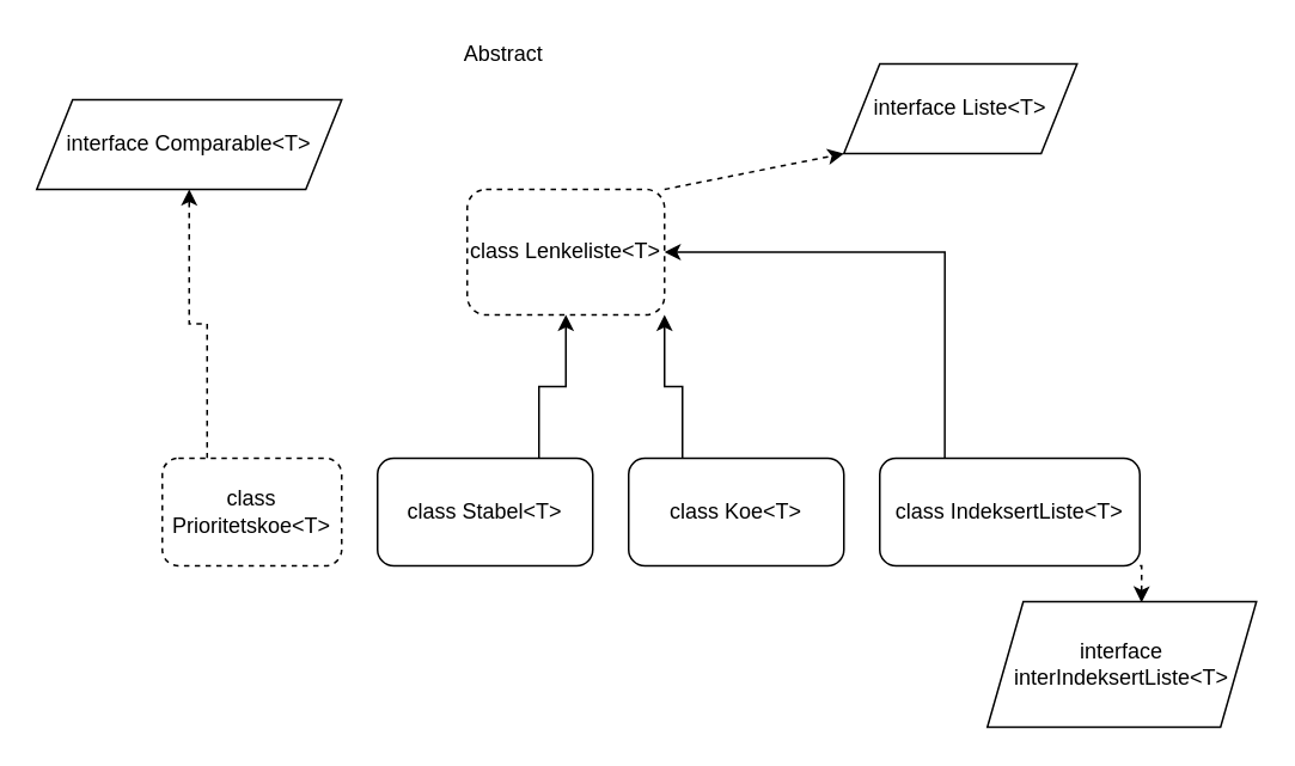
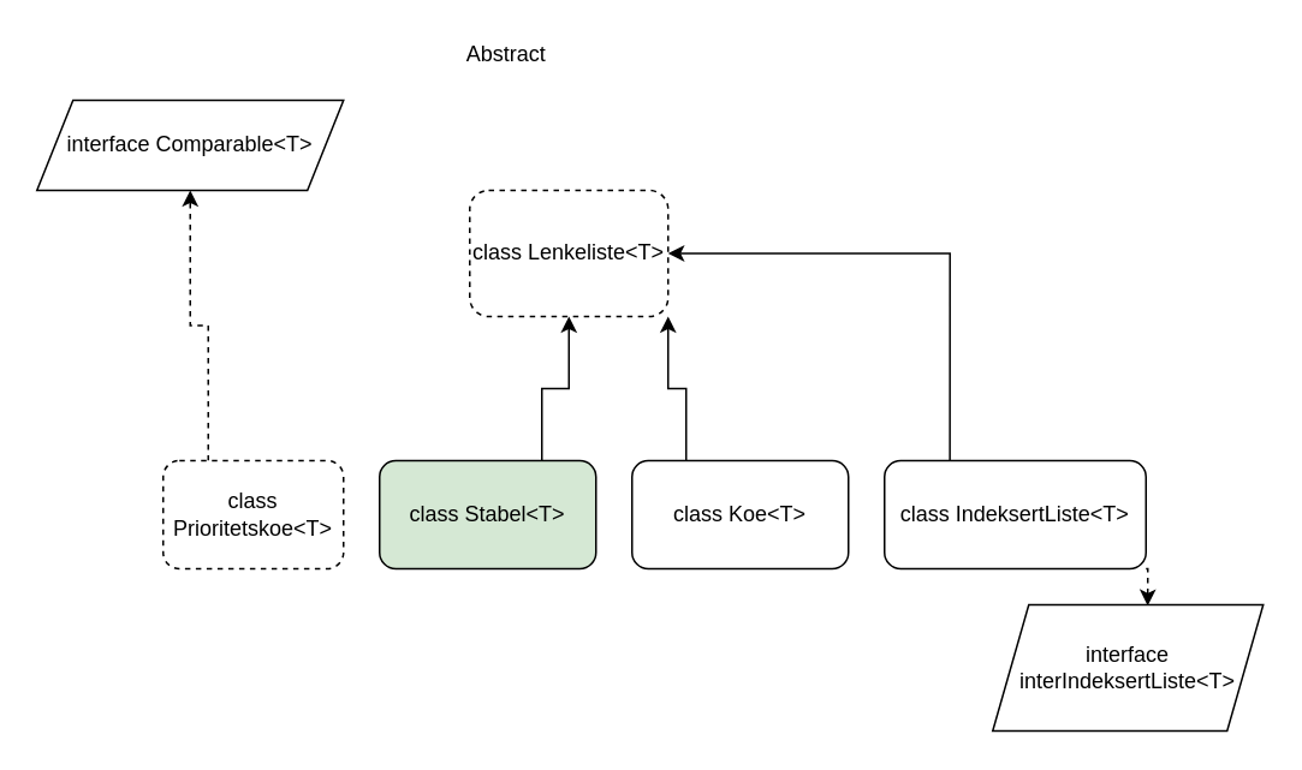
- <mxCell id="3" value="interface Liste&amp;lt;T&amp;gt;" style="shape=parallelogram;perimeter=parallelogramPerimeter;whiteSpace=wrap;html=1;fixedSize=1;" parent="1" vertex="1"><mxGeometry x="470" y="35" width="130" height="50" as="geometry" /></mxCell>
- <mxCell id="4" value="" style="endArrow=classic;html=1;rounded=0;entryX=0;entryY=1;entryDx=0;entryDy=0;exitX=1;exitY=0;exitDx=0;exitDy=0;dashed=1;" parent="1" source="2" target="3" edge="1"><mxGeometry width="50" height="50" relative="1" as="geometry"><mxPoint x="340" y="645" as="sourcePoint" /><mxPoint x="390" y="595" as="targetPoint" /></mxGeometry></mxCell>
- <mxCell id="8" value="class Stabel&amp;lt;T&amp;gt;" style="rounded=1;whiteSpace=wrap;html=1;" parent="1" vertex="1"><mxGeometry x="210" y="255" width="120" height="60" as="geometry" /></mxCell>
+ <mxCell id="8" value="class Stabel&amp;lt;T&amp;gt;" style="rounded=1;whiteSpace=wrap;html=1;fillColor=#d5e8d4;" parent="1" vertex="1"><mxGeometry x="210" y="255" width="120" height="60" as="geometry" /></mxCell>
